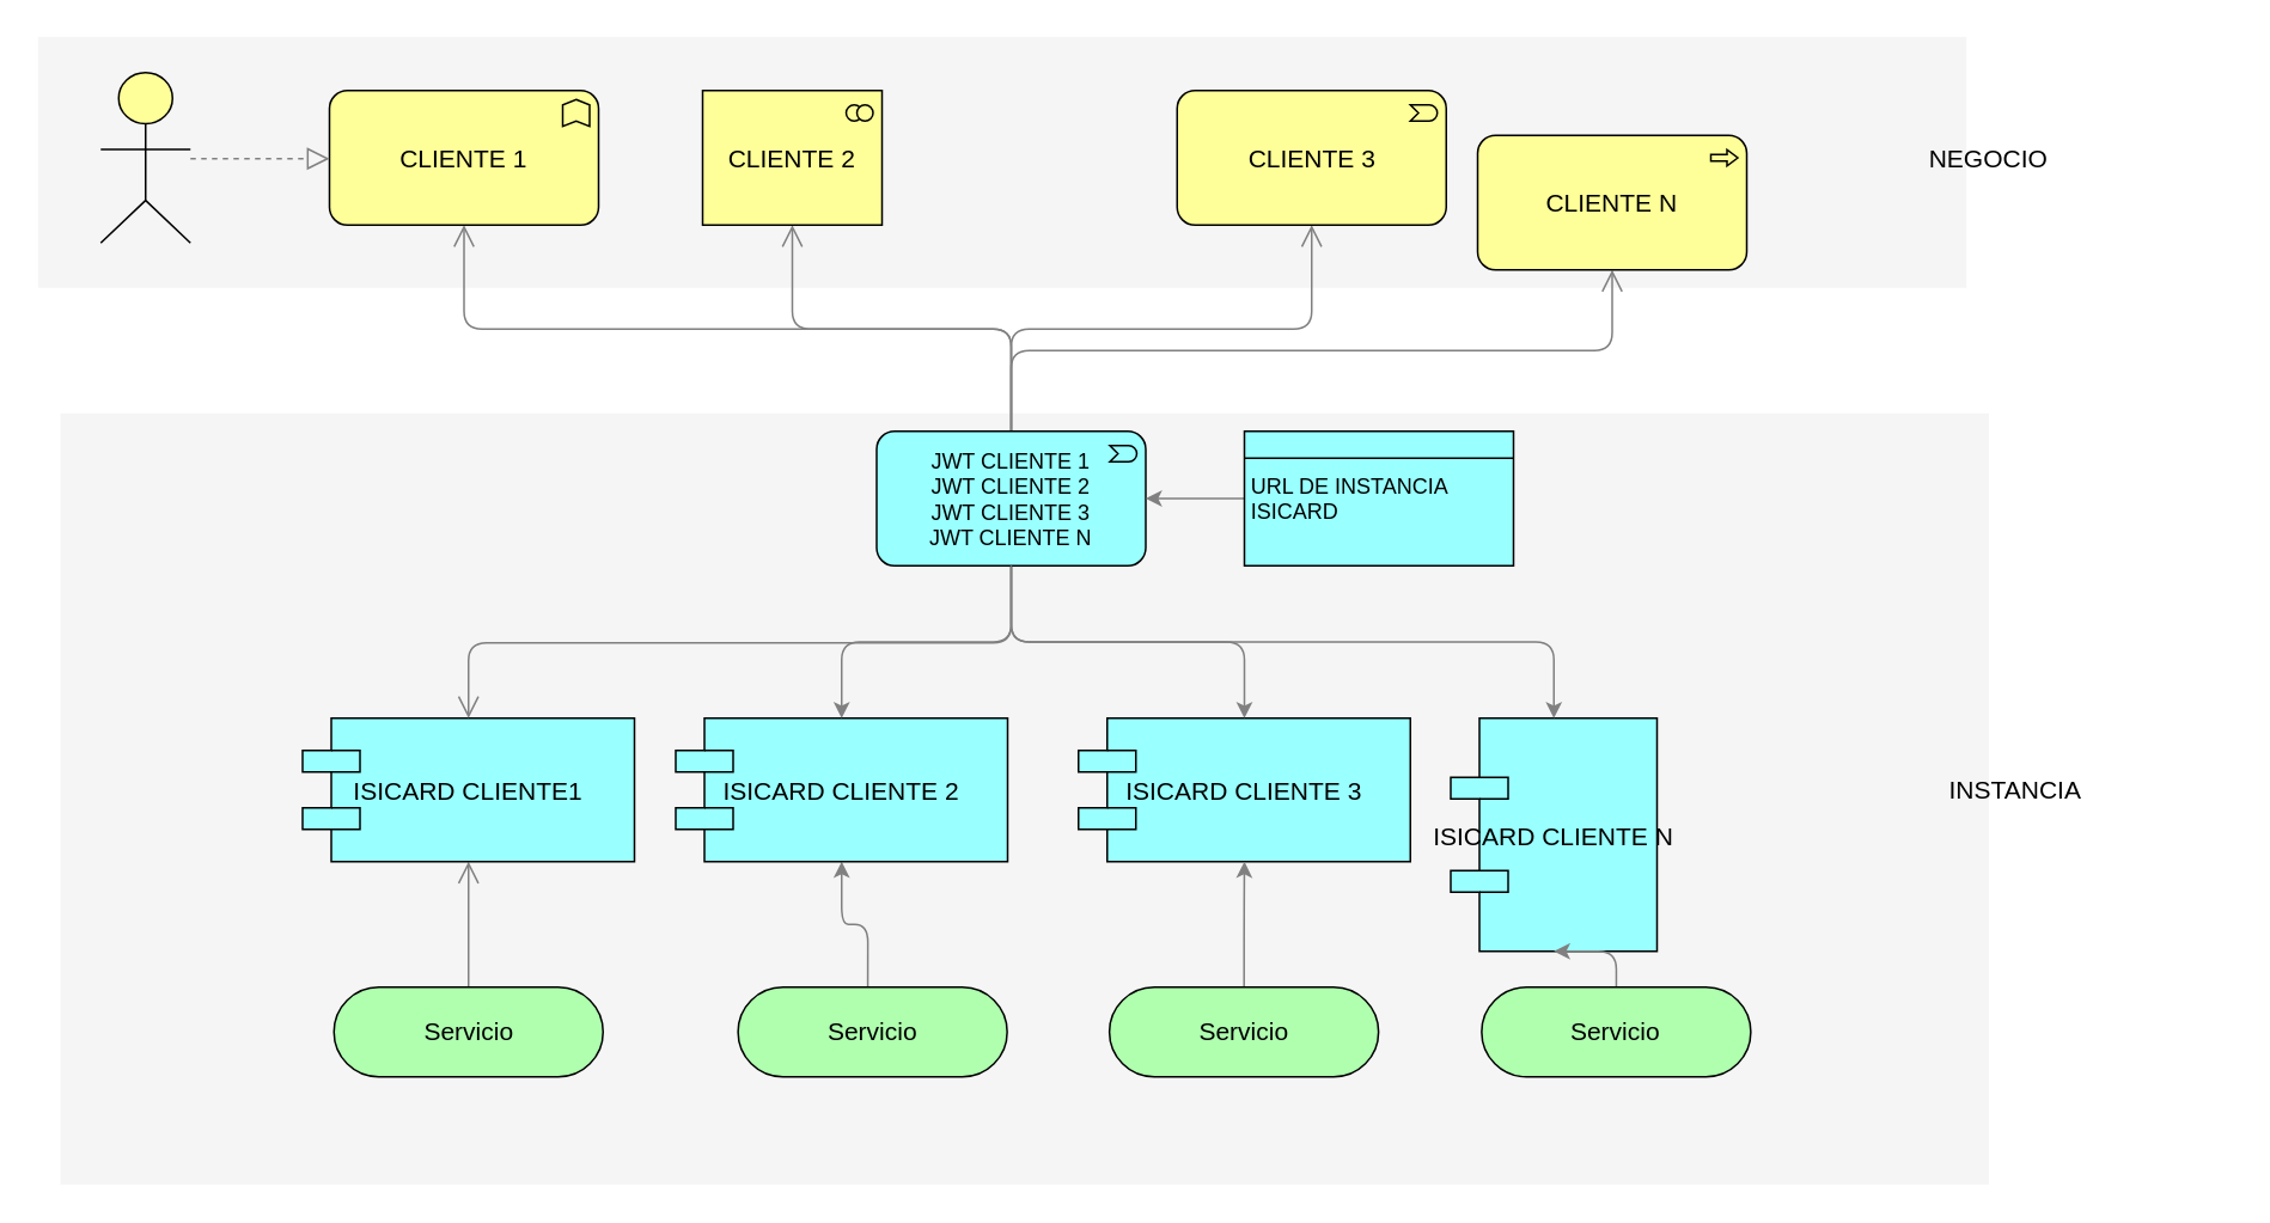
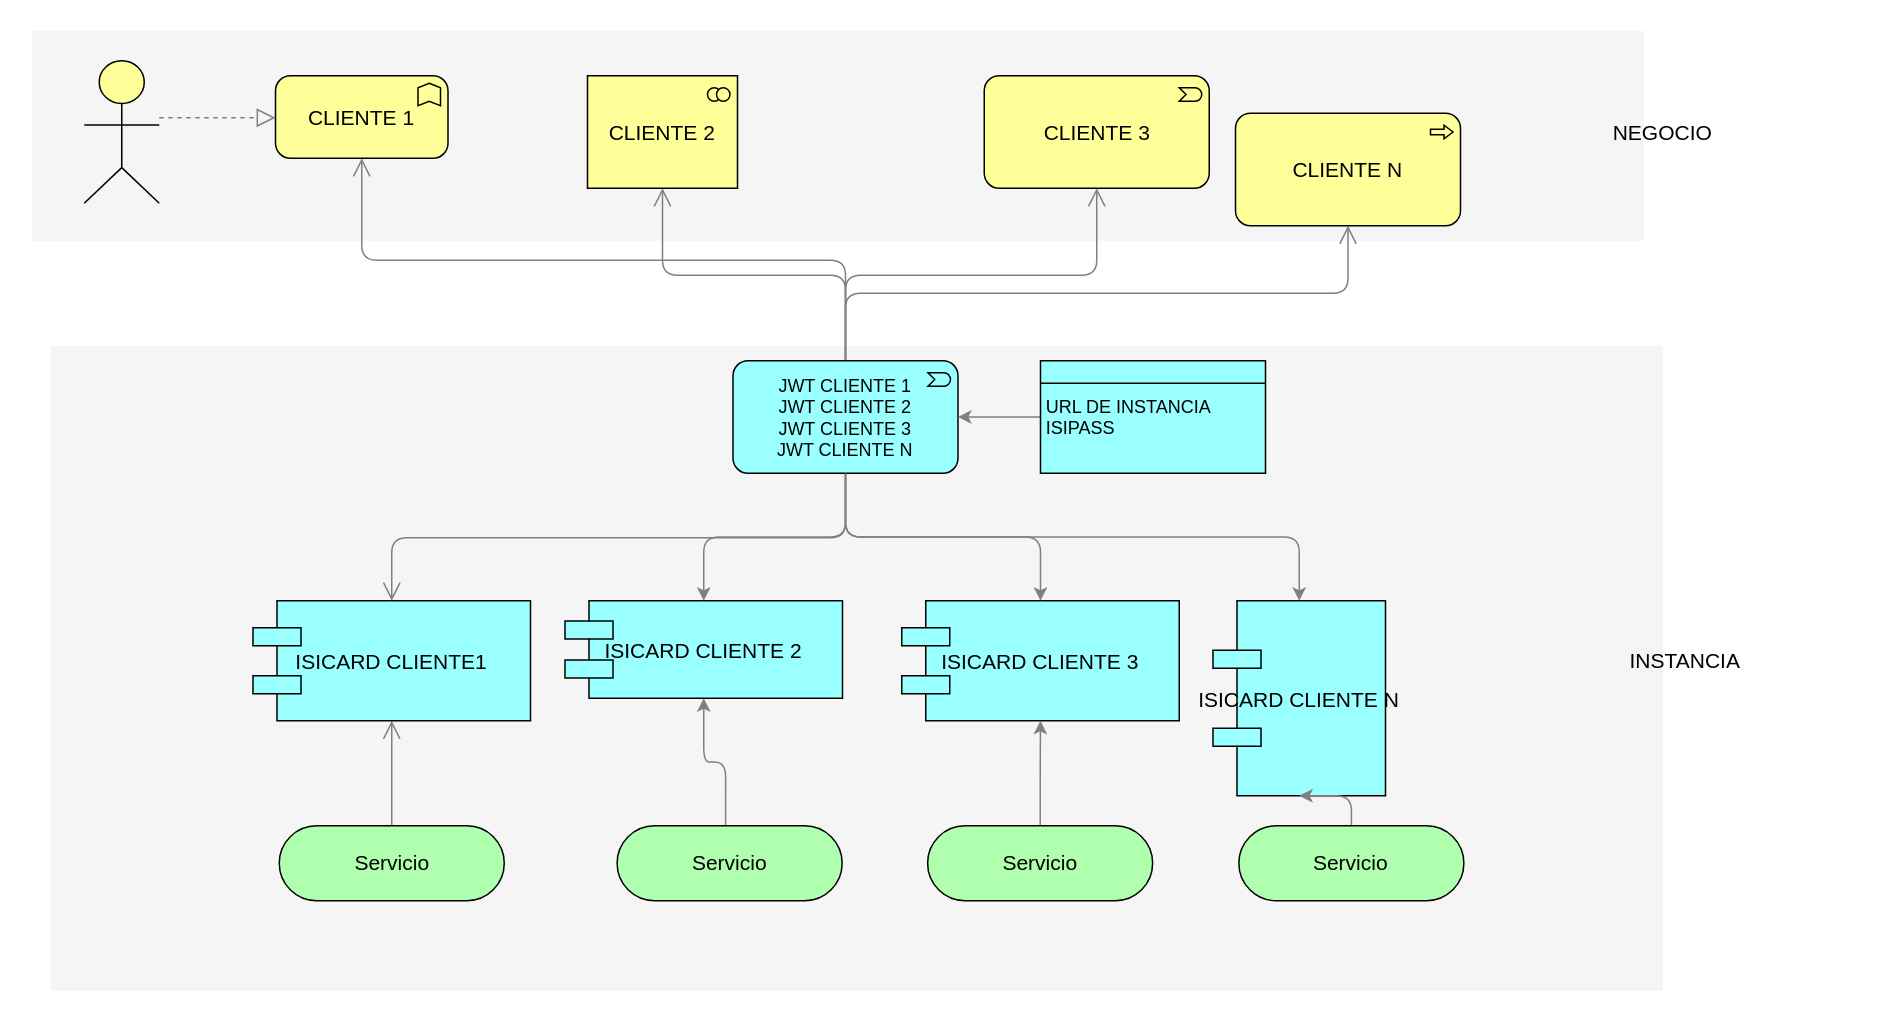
- <mxCell id="16" value="CLIENTE 1" style="html=1;whiteSpace=wrap;fillColor=#ffff99;shape=mxgraph.archimate3.application;appType=func;archiType=rounded;fontSize=14;" parent="1" vertex="1"><mxGeometry x="183" y="50" width="150" height="75" as="geometry" /></mxCell>
+ <mxCell id="16" value="CLIENTE 1" style="html=1;whiteSpace=wrap;fillColor=#ffff99;shape=mxgraph.archimate3.application;appType=func;archiType=rounded;fontSize=14;" parent="1" vertex="1"><mxGeometry x="183" y="50" width="115" height="55" as="geometry" /></mxCell>
- <mxCell id="30" value="&lt;table cellpadding=&quot;0&quot; cellspacing=&quot;0&quot; style=&quot;font-size:1em;width:100%;height:100%;&quot;&gt;&lt;tbody&gt;&lt;tr style=&quot;height:20px;&quot;&gt;&lt;td align=&quot;center&quot;&gt;&lt;/td&gt;&lt;/tr&gt;&lt;tr&gt;&lt;td align=&quot;left&quot; valign=&quot;top&quot; style=&quot;padding:4px;&quot;&gt;URL DE INSTANCIA ISICARD&lt;/td&gt;&lt;/tr&gt;&lt;/tbody&gt;&lt;/table&gt;" style="html=1;outlineConnect=0;whiteSpace=wrap;fillColor=#99ffff;shape=mxgraph.archimate3.businessObject;overflow=fill" vertex="1" parent="1"><mxGeometry x="693" y="240" width="150" height="75" as="geometry" /></mxCell>
+ <mxCell id="30" value="&lt;table cellpadding=&quot;0&quot; cellspacing=&quot;0&quot; style=&quot;font-size:1em;width:100%;height:100%;&quot;&gt;&lt;tbody&gt;&lt;tr style=&quot;height:20px;&quot;&gt;&lt;td align=&quot;center&quot;&gt;&lt;/td&gt;&lt;/tr&gt;&lt;tr&gt;&lt;td align=&quot;left&quot; valign=&quot;top&quot; style=&quot;padding:4px;&quot;&gt;URL DE INSTANCIA ISIPASS&lt;/td&gt;&lt;/tr&gt;&lt;/tbody&gt;&lt;/table&gt;" style="html=1;outlineConnect=0;whiteSpace=wrap;fillColor=#99ffff;shape=mxgraph.archimate3.businessObject;overflow=fill" vertex="1" parent="1"><mxGeometry x="693" y="240" width="150" height="75" as="geometry" /></mxCell>
- <mxCell id="11" value="ISICARD CLIENTE 2" style="shape=component;align=center;fillColor=#99ffff;gradientColor=none;fontSize=14;" parent="1" vertex="1"><mxGeometry x="376" y="400" width="185" height="80" as="geometry" /></mxCell>
+ <mxCell id="11" value="ISICARD CLIENTE 2" style="shape=component;align=center;fillColor=#99ffff;gradientColor=none;fontSize=14;" parent="1" vertex="1"><mxGeometry x="376" y="400" width="185" height="65" as="geometry" /></mxCell>
